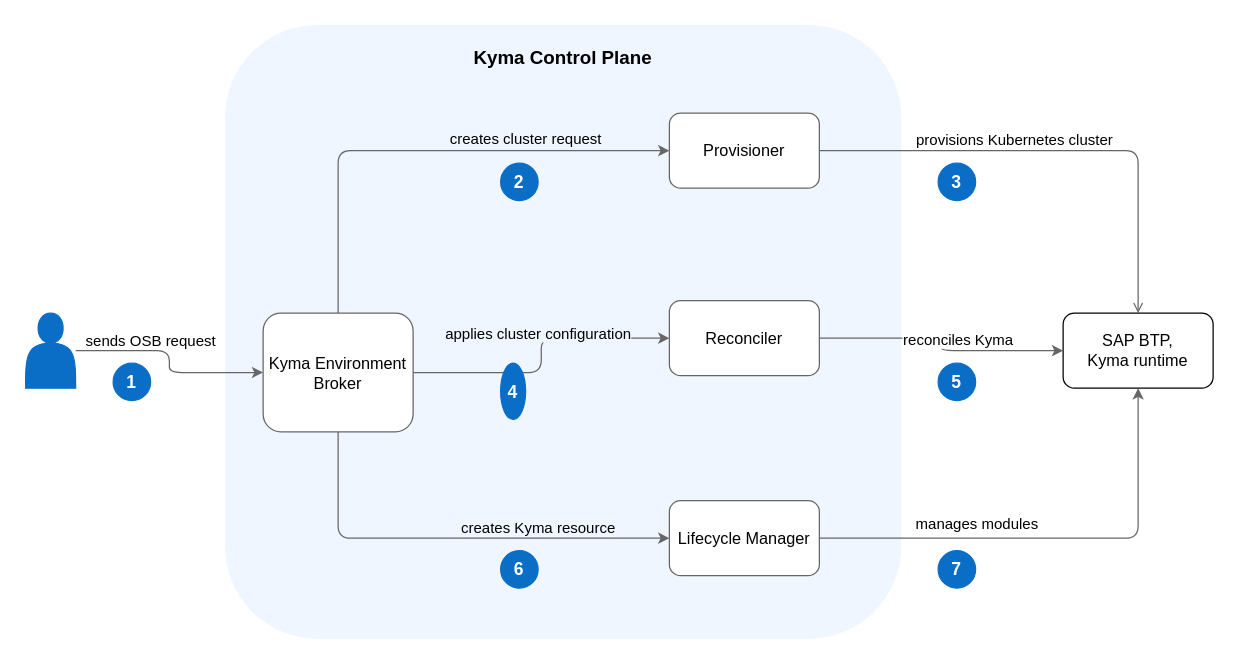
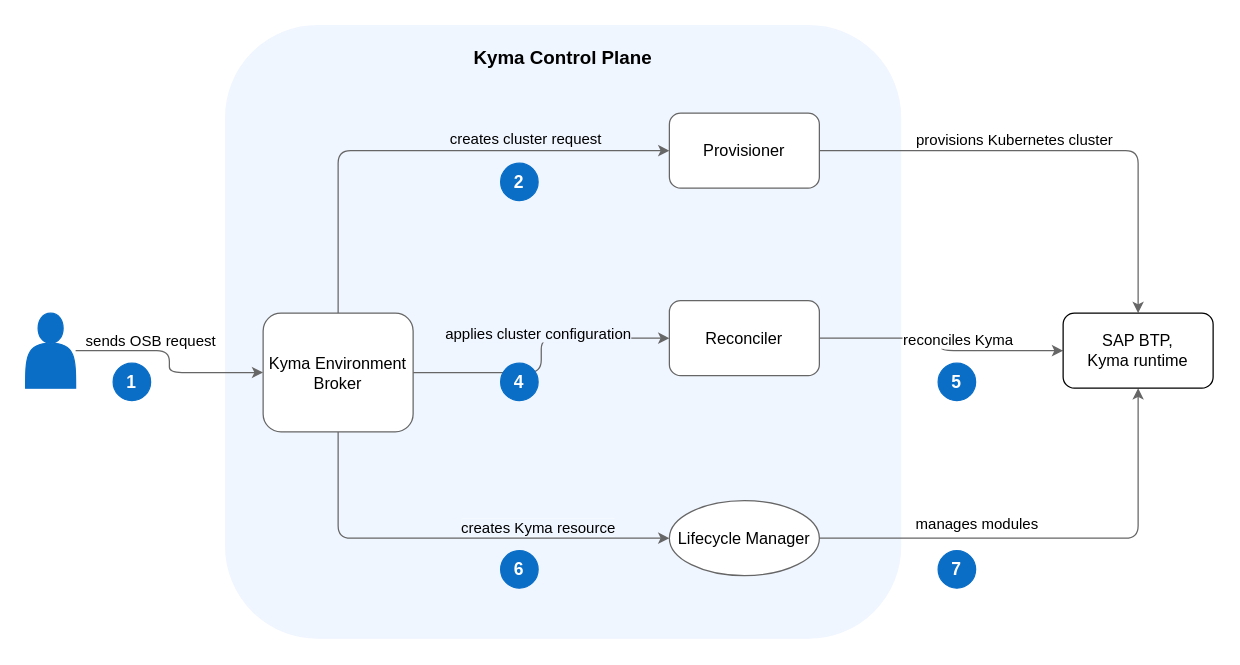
- <mxCell id="28" value="&lt;font color=&quot;#ffffff&quot; size=&quot;1&quot;&gt;&lt;b style=&quot;font-size: 14px;&quot;&gt;3&lt;/b&gt;&lt;/font&gt;" style="ellipse;whiteSpace=wrap;html=1;fontSize=12;fillColor=#0a6ec7;strokeColor=#0a6ec7;" parent="1" vertex="1"><mxGeometry x="750" y="130" width="30" height="30" as="geometry" /></mxCell>
- <mxCell id="11" style="edgeStyle=orthogonalEdgeStyle;rounded=1;orthogonalLoop=1;jettySize=auto;html=1;entryX=0.5;entryY=0;entryDx=0;entryDy=0;strokeColor=#666666;endArrow=open;" parent="1" source="13" target="22" edge="1"><mxGeometry relative="1" as="geometry" /></mxCell>
+ <mxCell id="11" style="edgeStyle=orthogonalEdgeStyle;rounded=1;orthogonalLoop=1;jettySize=auto;html=1;entryX=0.5;entryY=0;entryDx=0;entryDy=0;strokeColor=#666666;" parent="1" source="13" target="22" edge="1"><mxGeometry relative="1" as="geometry" /></mxCell>
- <mxCell id="26" value="&lt;font color=&quot;#ffffff&quot; size=&quot;1&quot;&gt;&lt;b style=&quot;font-size: 14px;&quot;&gt;4&lt;/b&gt;&lt;/font&gt;" style="ellipse;whiteSpace=wrap;html=1;fontSize=12;fillColor=#0a6ec7;strokeColor=#0a6ec7;" parent="1" vertex="1"><mxGeometry x="400" y="290" width="20" height="45" as="geometry" /></mxCell>
+ <mxCell id="26" value="&lt;font color=&quot;#ffffff&quot; size=&quot;1&quot;&gt;&lt;b style=&quot;font-size: 14px;&quot;&gt;4&lt;/b&gt;&lt;/font&gt;" style="ellipse;whiteSpace=wrap;html=1;fontSize=12;fillColor=#0a6ec7;strokeColor=#0a6ec7;" parent="1" vertex="1"><mxGeometry x="400" y="290" width="30" height="30" as="geometry" /></mxCell>
- <mxCell id="16" value="&lt;font style=&quot;font-size: 13px;&quot;&gt;Lifecycle Manager&lt;/font&gt;" style="rounded=1;whiteSpace=wrap;html=1;strokeColor=#666666;" parent="1" vertex="1"><mxGeometry x="535" y="400" width="120" height="60" as="geometry" /></mxCell>
+ <mxCell id="16" value="&lt;font style=&quot;font-size: 13px;&quot;&gt;Lifecycle Manager&lt;/font&gt;" style="ellipse;whiteSpace=wrap;html=1;strokeColor=#666666;" parent="1" vertex="1"><mxGeometry x="535" y="400" width="120" height="60" as="geometry" /></mxCell>
